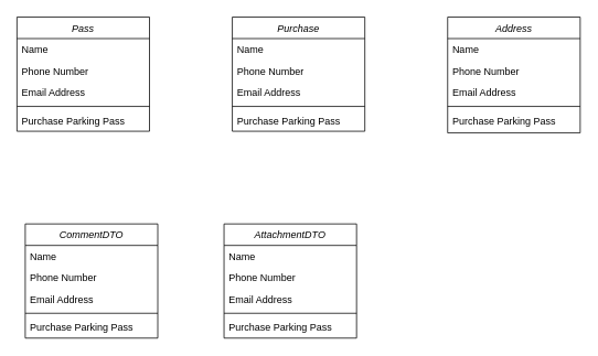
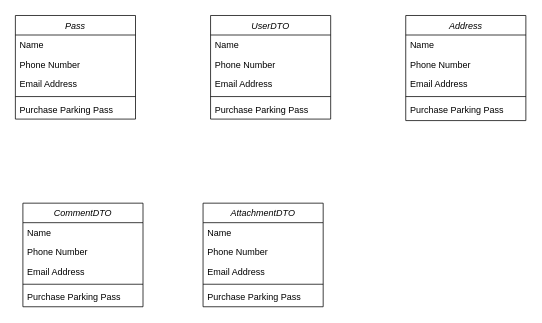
- <mxCell id="8" value="Purchase&#10;&#10;" style="swimlane;fontStyle=2;align=center;verticalAlign=top;childLayout=stackLayout;horizontal=1;startSize=26;horizontalStack=0;resizeParent=1;resizeLast=0;collapsible=1;marginBottom=0;rounded=0;shadow=0;strokeWidth=1;" vertex="1" parent="1"><mxGeometry x="280" y="20" width="160" height="138" as="geometry"><mxRectangle x="230" y="140" width="160" height="26" as="alternateBounds" /></mxGeometry></mxCell>
+ <mxCell id="8" value="UserDTO&#10;&#10;" style="swimlane;fontStyle=2;align=center;verticalAlign=top;childLayout=stackLayout;horizontal=1;startSize=26;horizontalStack=0;resizeParent=1;resizeLast=0;collapsible=1;marginBottom=0;rounded=0;shadow=0;strokeWidth=1;" vertex="1" parent="1"><mxGeometry x="280" y="20" width="160" height="138" as="geometry"><mxRectangle x="230" y="140" width="160" height="26" as="alternateBounds" /></mxGeometry></mxCell>
